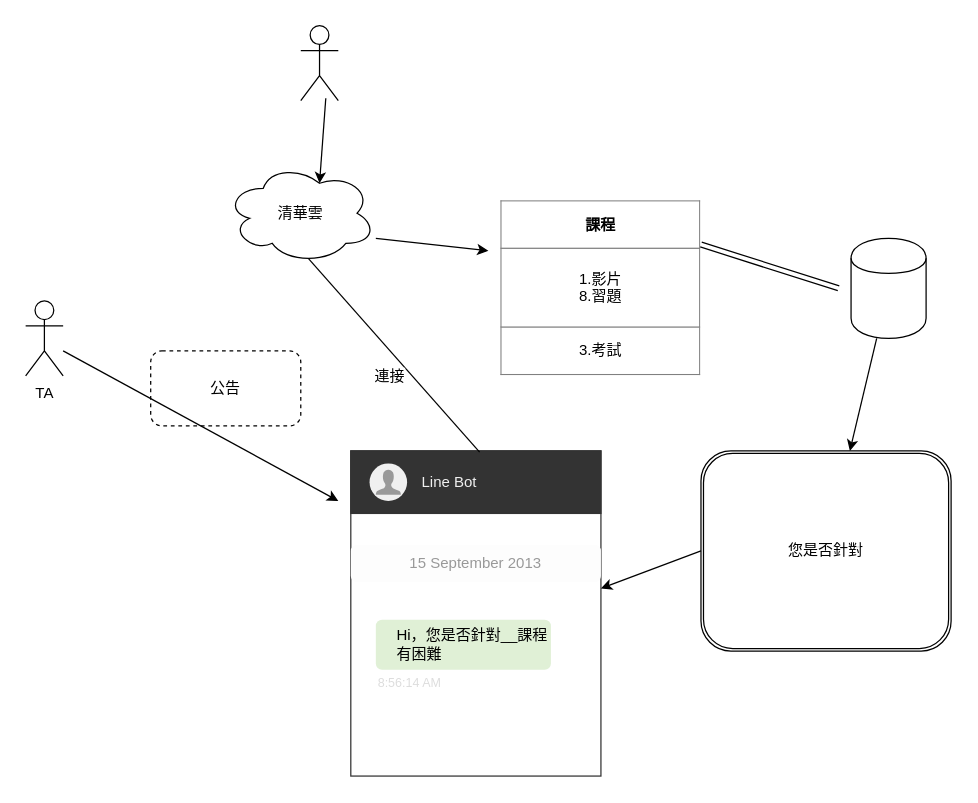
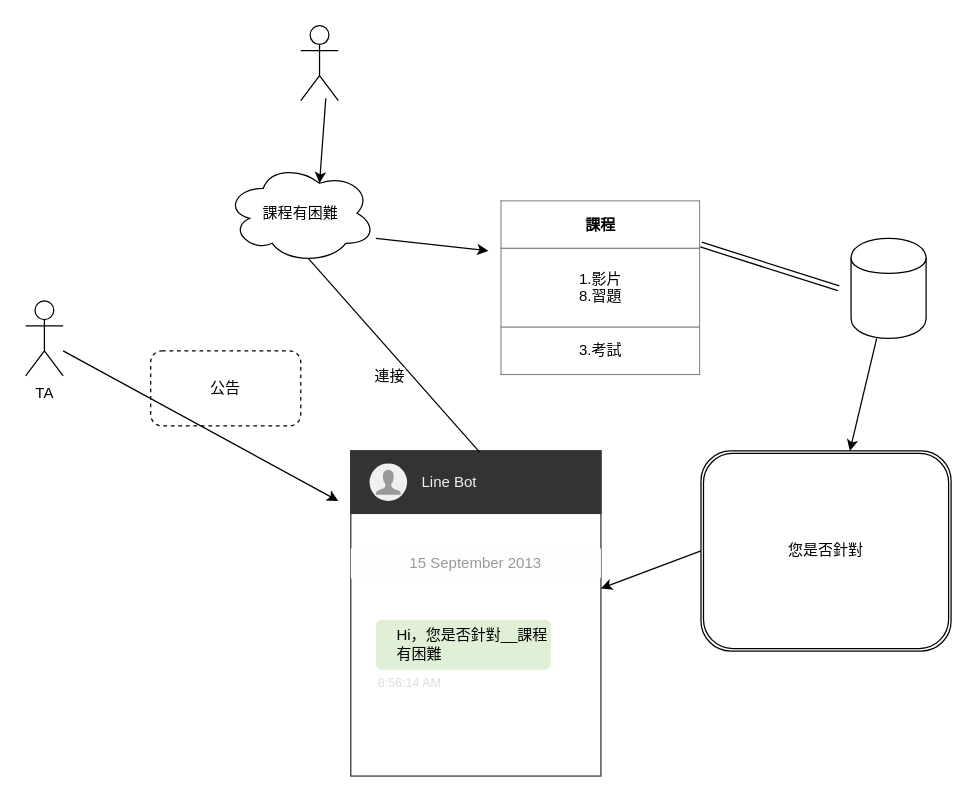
- <mxCell id="19" value="清華雲" style="ellipse;shape=cloud;whiteSpace=wrap;html=1;" vertex="1" parent="1"><mxGeometry x="180" y="130" width="120" height="80" as="geometry" /></mxCell>
+ <mxCell id="19" value="課程有困難" style="ellipse;shape=cloud;whiteSpace=wrap;html=1;" vertex="1" parent="1"><mxGeometry x="180" y="130" width="120" height="80" as="geometry" /></mxCell>
